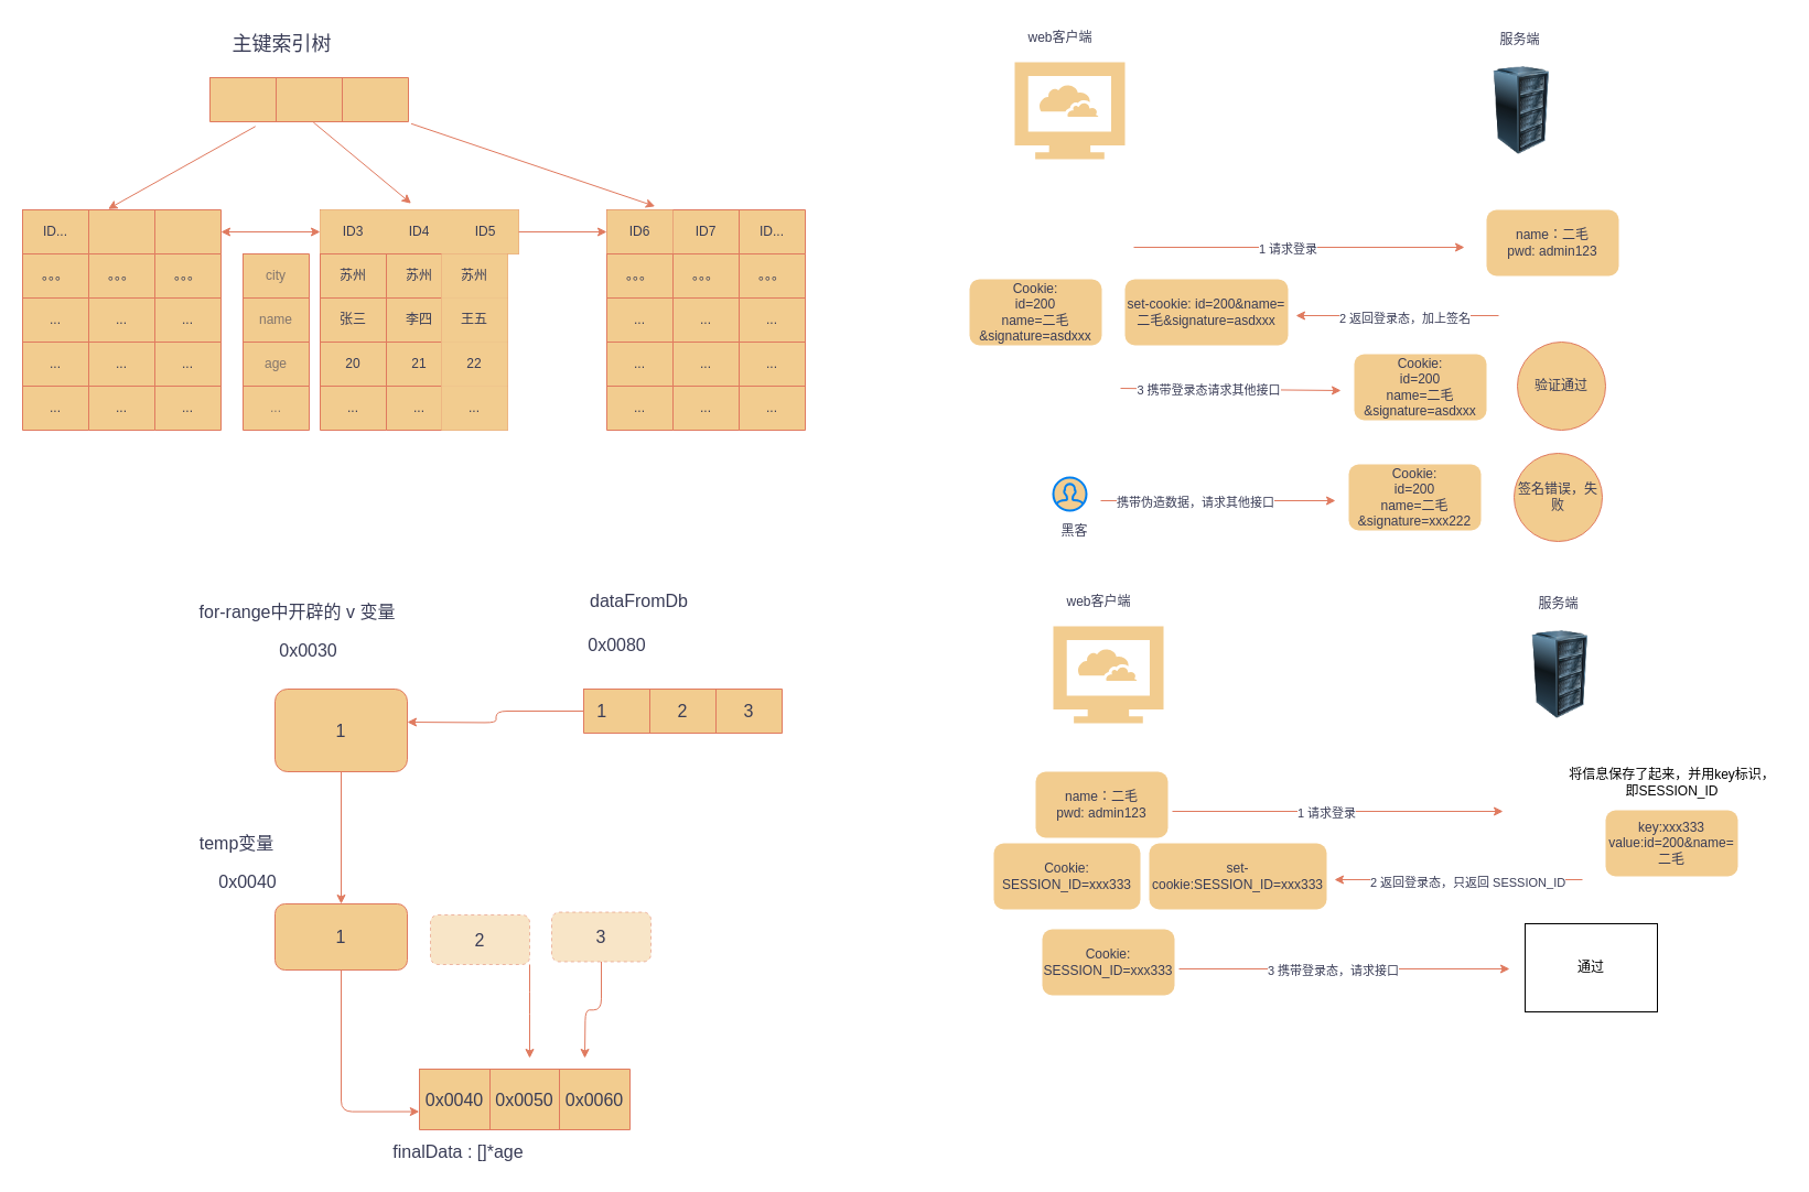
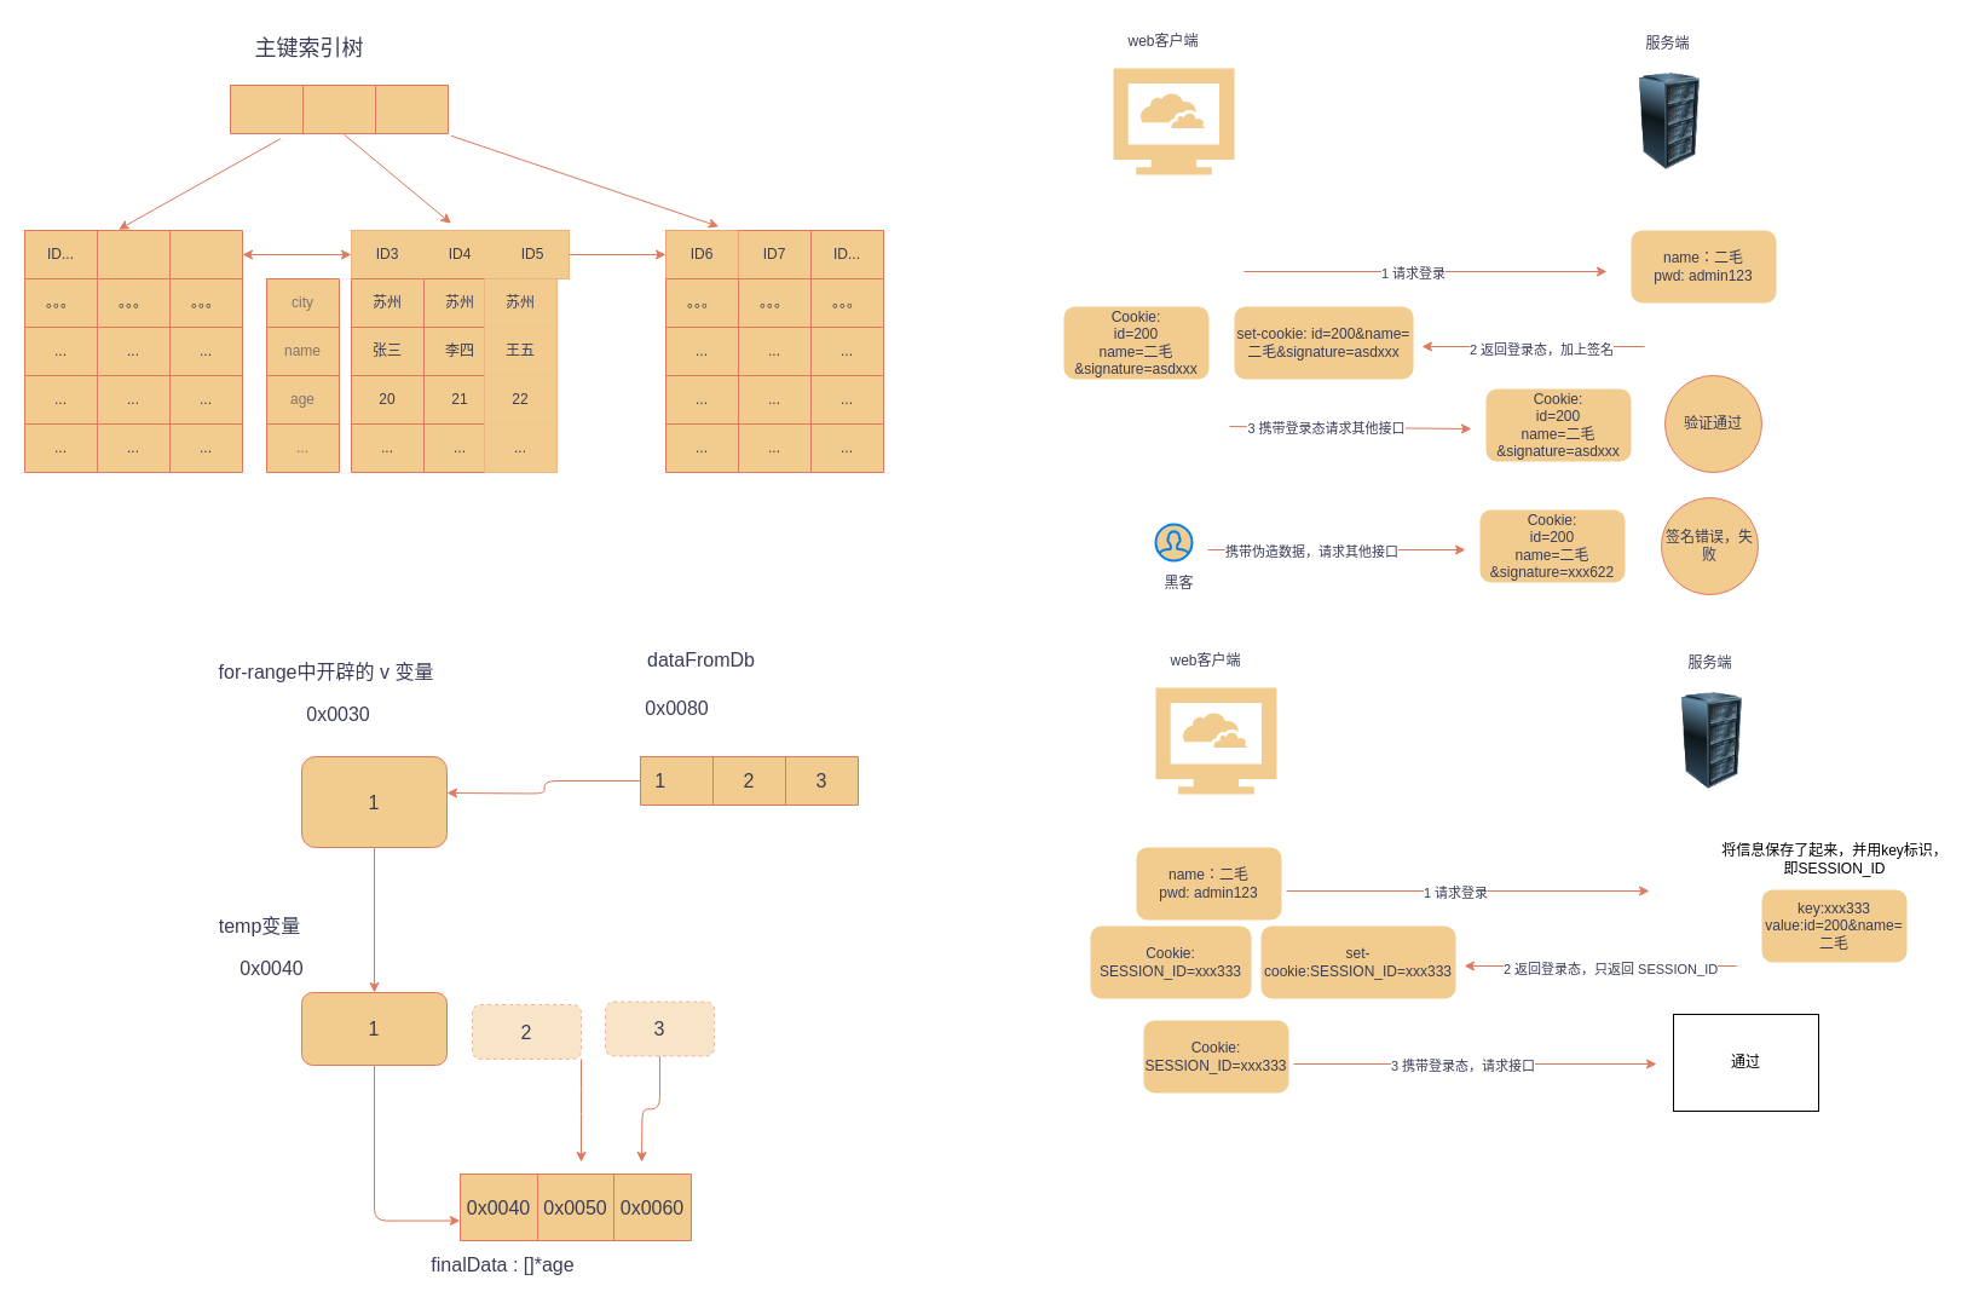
- <mxCell id="164" value="Cookie:&lt;div&gt;id=200&lt;/div&gt;&lt;div&gt;name=二毛&amp;amp;&lt;span data-darkreader-inline-color=&quot;&quot; data-darkreader-inline-bgcolor=&quot;&quot; style=&quot;background-color: initial; color: rgb(57, 60, 86); --darkreader-inline-bgcolor: initial; --darkreader-inline-color: #bbb5ac;&quot;&gt;signature=xxx222&lt;/span&gt;&lt;/div&gt;" style="whiteSpace=wrap;html=1;verticalAlign=middle;fillColor=#F2CC8F;strokeColor=none;fontColor=#393C56;shadow=0;hachureGap=4;labelBackgroundColor=none;rounded=1;" parent="1" vertex="1"><mxGeometry x="1223" y="421" width="120" height="60" as="geometry" /></mxCell>
+ <mxCell id="164" value="Cookie:&lt;div&gt;id=200&lt;/div&gt;&lt;div&gt;name=二毛&amp;amp;&lt;span data-darkreader-inline-color=&quot;&quot; data-darkreader-inline-bgcolor=&quot;&quot; style=&quot;background-color: initial; color: rgb(57, 60, 86); --darkreader-inline-bgcolor: initial; --darkreader-inline-color: #bbb5ac;&quot;&gt;signature=xxx622&lt;/span&gt;&lt;/div&gt;" style="whiteSpace=wrap;html=1;verticalAlign=middle;fillColor=#F2CC8F;strokeColor=none;fontColor=#393C56;shadow=0;hachureGap=4;labelBackgroundColor=none;rounded=1;" parent="1" vertex="1"><mxGeometry x="1223" y="421" width="120" height="60" as="geometry" /></mxCell>
